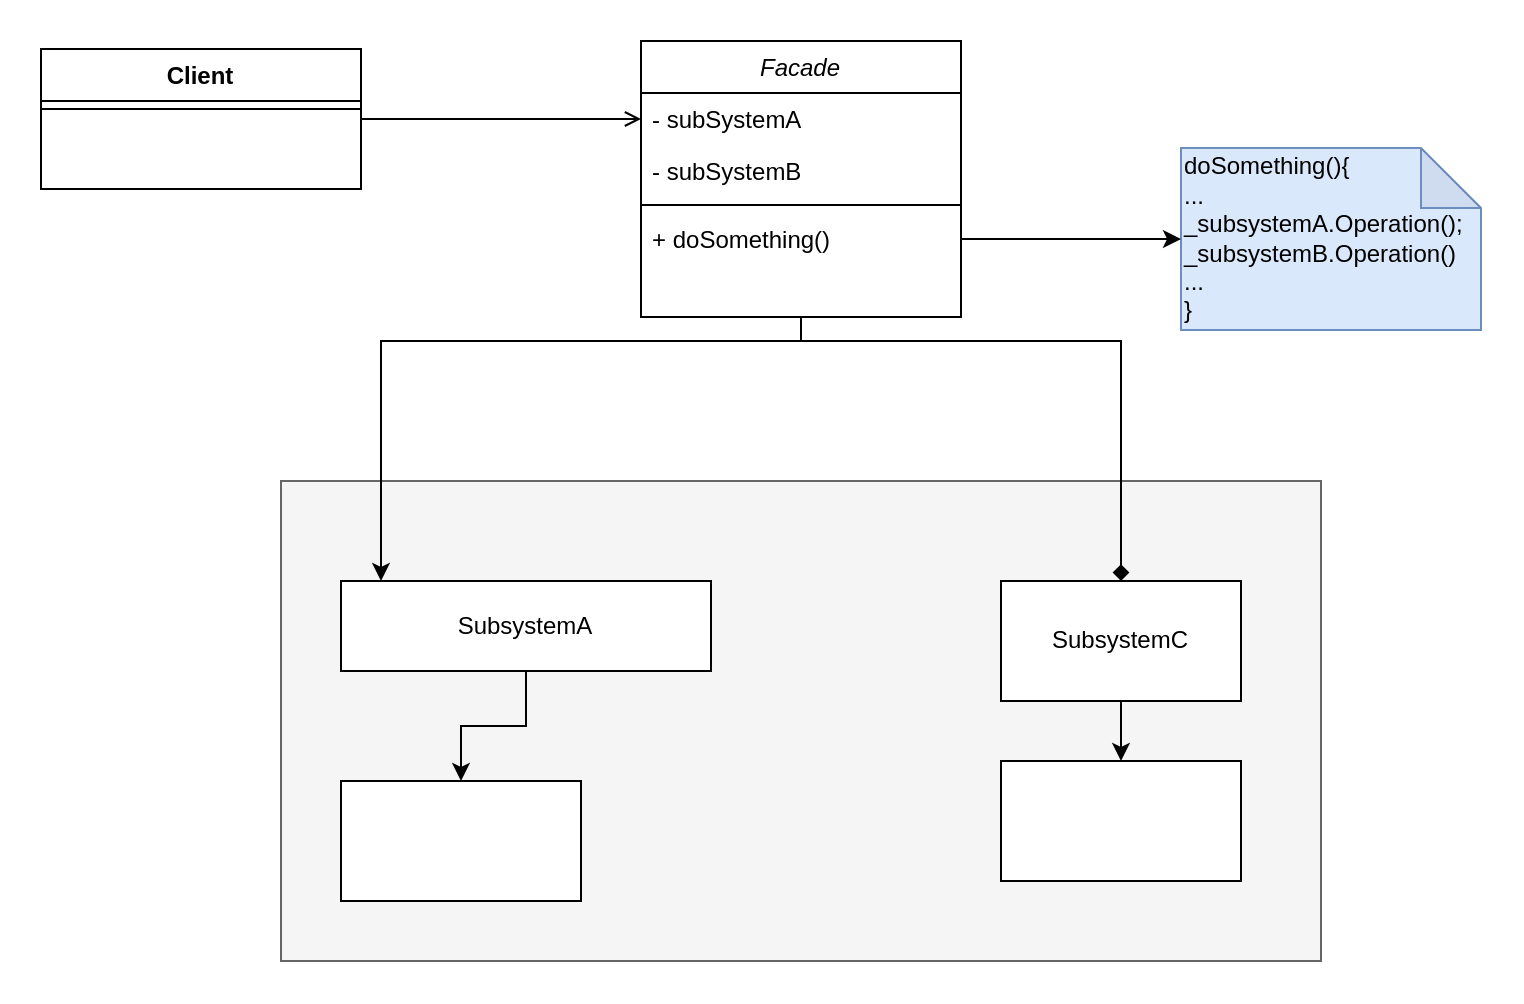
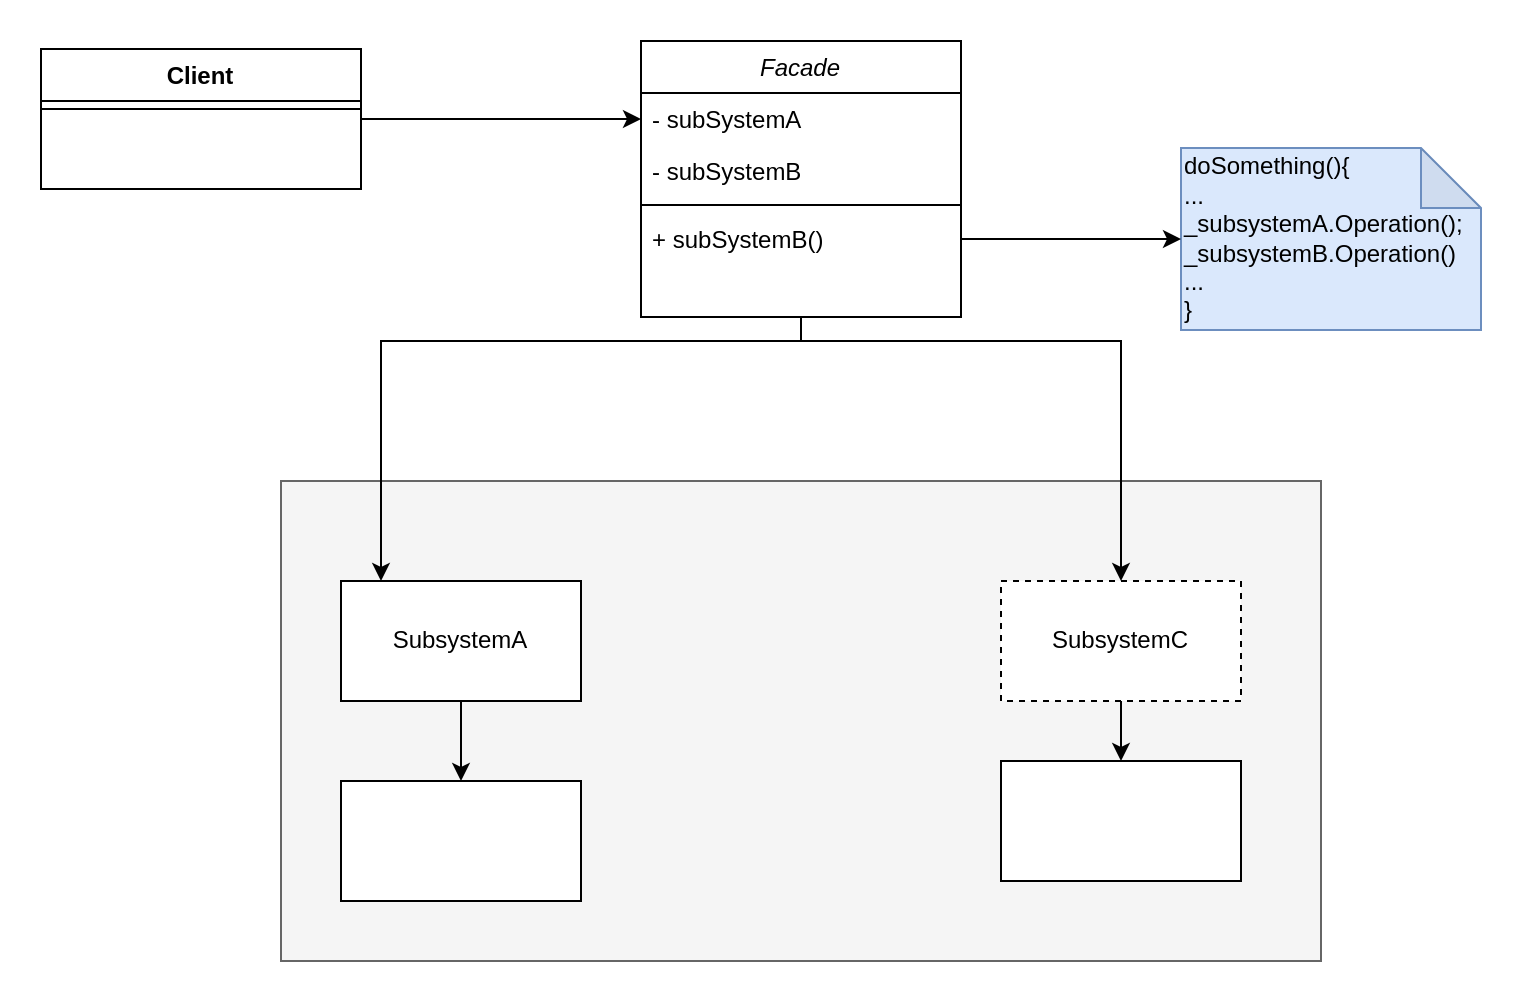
- <mxCell id="2" style="edgeStyle=orthogonalEdgeStyle;rounded=0;orthogonalLoop=1;jettySize=auto;html=1;entryX=0;entryY=0.5;entryDx=0;entryDy=0;endArrow=open;" edge="1" parent="1" source="17" target="13"><mxGeometry relative="1" as="geometry" /></mxCell>
+ <mxCell id="2" style="edgeStyle=orthogonalEdgeStyle;rounded=0;orthogonalLoop=1;jettySize=auto;html=1;entryX=0;entryY=0.5;entryDx=0;entryDy=0;" edge="1" parent="1" source="17" target="13"><mxGeometry relative="1" as="geometry" /></mxCell>
- <mxCell id="16" value="+ doSomething()" style="text;align=left;verticalAlign=top;spacingLeft=4;spacingRight=4;overflow=hidden;rotatable=0;points=[[0,0.5],[1,0.5]];portConstraint=eastwest;" vertex="1" parent="12"><mxGeometry y="86" width="160" height="26" as="geometry" /></mxCell>
+ <mxCell id="16" value="+ subSystemB()" style="text;align=left;verticalAlign=top;spacingLeft=4;spacingRight=4;overflow=hidden;rotatable=0;points=[[0,0.5],[1,0.5]];portConstraint=eastwest;" vertex="1" parent="12"><mxGeometry y="86" width="160" height="26" as="geometry" /></mxCell>
- <mxCell id="20" style="edgeStyle=orthogonalEdgeStyle;rounded=0;orthogonalLoop=1;jettySize=auto;html=1;endArrow=diamond;" edge="1" parent="1" source="12" target="7"><mxGeometry relative="1" as="geometry"><Array as="points"><mxPoint x="400" y="170" /><mxPoint x="560" y="170" /></Array></mxGeometry></mxCell>
+ <mxCell id="20" style="edgeStyle=orthogonalEdgeStyle;rounded=0;orthogonalLoop=1;jettySize=auto;html=1;" edge="1" parent="1" source="12" target="7"><mxGeometry relative="1" as="geometry"><Array as="points"><mxPoint x="400" y="170" /><mxPoint x="560" y="170" /></Array></mxGeometry></mxCell>
- <mxCell id="5" value="SubsystemA" style="rounded=0;whiteSpace=wrap;html=1;" vertex="1" parent="1"><mxGeometry x="170" y="290" width="185" height="45" as="geometry" /></mxCell>
+ <mxCell id="5" value="SubsystemA" style="rounded=0;whiteSpace=wrap;html=1;" vertex="1" parent="1"><mxGeometry x="170" y="290" width="120" height="60" as="geometry" /></mxCell>
- <mxCell id="7" value="SubsystemC" style="rounded=0;whiteSpace=wrap;html=1;" vertex="1" parent="1"><mxGeometry x="500" y="290" width="120" height="60" as="geometry" /></mxCell>
+ <mxCell id="7" value="SubsystemC" style="rounded=0;whiteSpace=wrap;html=1;dashed=1;" vertex="1" parent="1"><mxGeometry x="500" y="290" width="120" height="60" as="geometry" /></mxCell>
